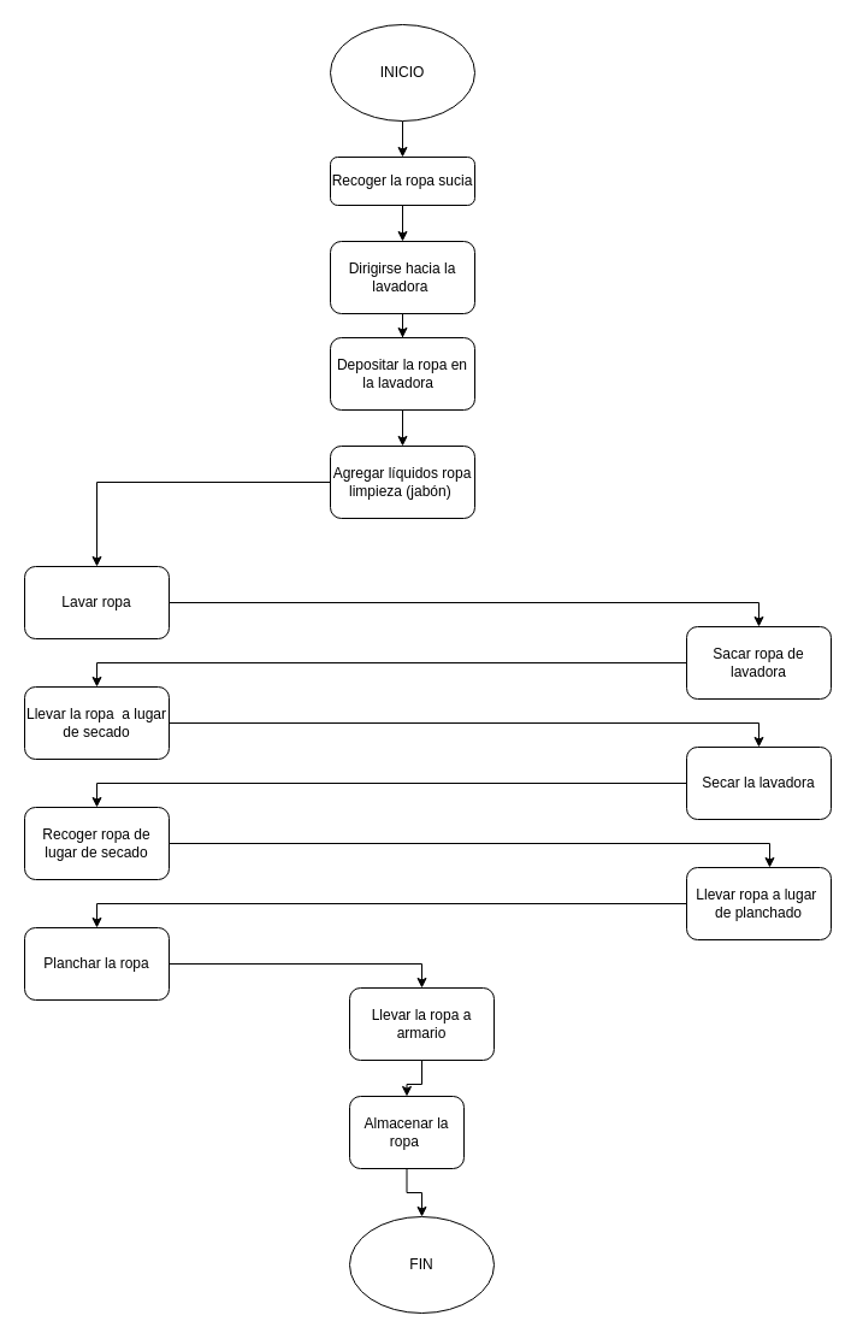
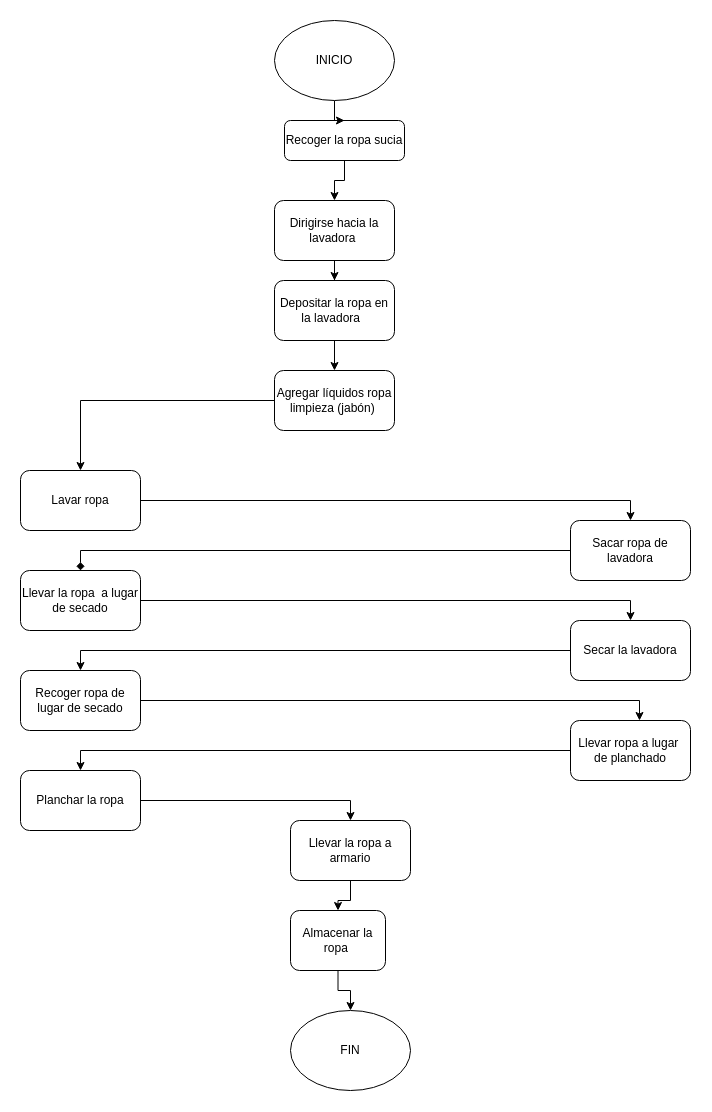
- <mxCell id="3" value="Recoger la ropa sucia" style="rounded=1;whiteSpace=wrap;html=1;fontSize=12;glass=0;strokeWidth=1;shadow=0;" parent="1" vertex="1"><mxGeometry x="274" y="130" width="120" height="40" as="geometry" /></mxCell>
+ <mxCell id="3" value="Recoger la ropa sucia" style="rounded=1;whiteSpace=wrap;html=1;fontSize=12;glass=0;strokeWidth=1;shadow=0;" parent="1" vertex="1"><mxGeometry x="284" y="120" width="120" height="40" as="geometry" /></mxCell>
- <mxCell id="14" style="edgeStyle=orthogonalEdgeStyle;rounded=0;orthogonalLoop=1;jettySize=auto;html=1;entryX=0.5;entryY=0;entryDx=0;entryDy=0;" edge="1" parent="1" source="15" target="17"><mxGeometry relative="1" as="geometry" /></mxCell>
+ <mxCell id="14" style="edgeStyle=orthogonalEdgeStyle;rounded=0;orthogonalLoop=1;jettySize=auto;html=1;entryX=0.5;entryY=0;entryDx=0;entryDy=0;endArrow=diamond;" edge="1" parent="1" source="15" target="17"><mxGeometry relative="1" as="geometry" /></mxCell>
